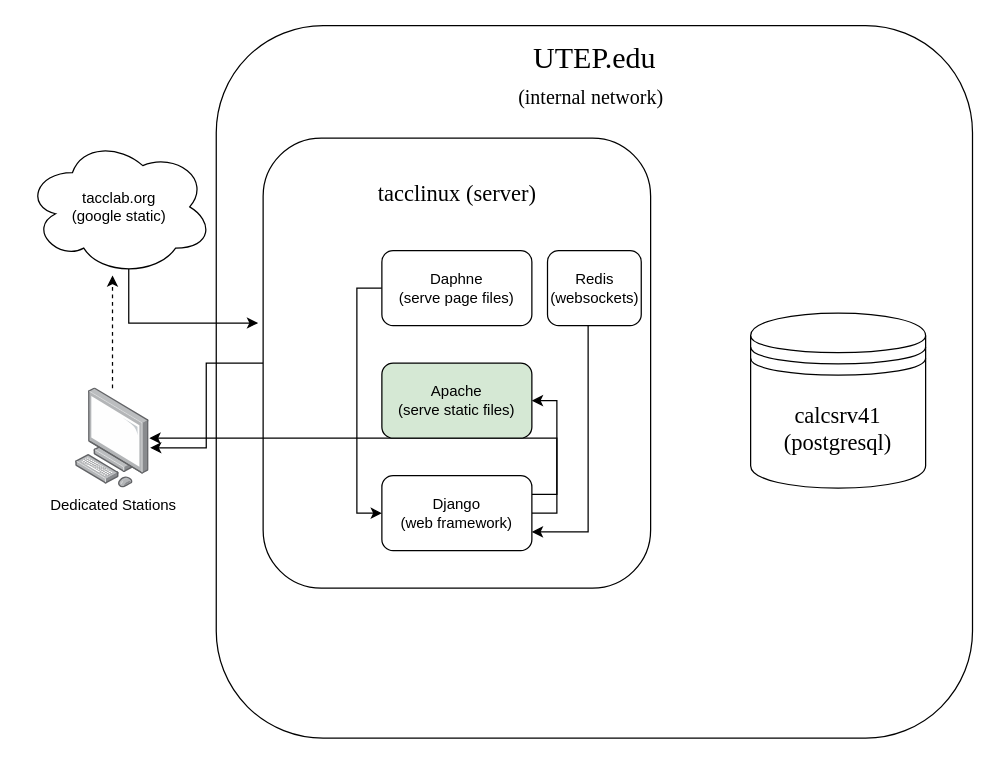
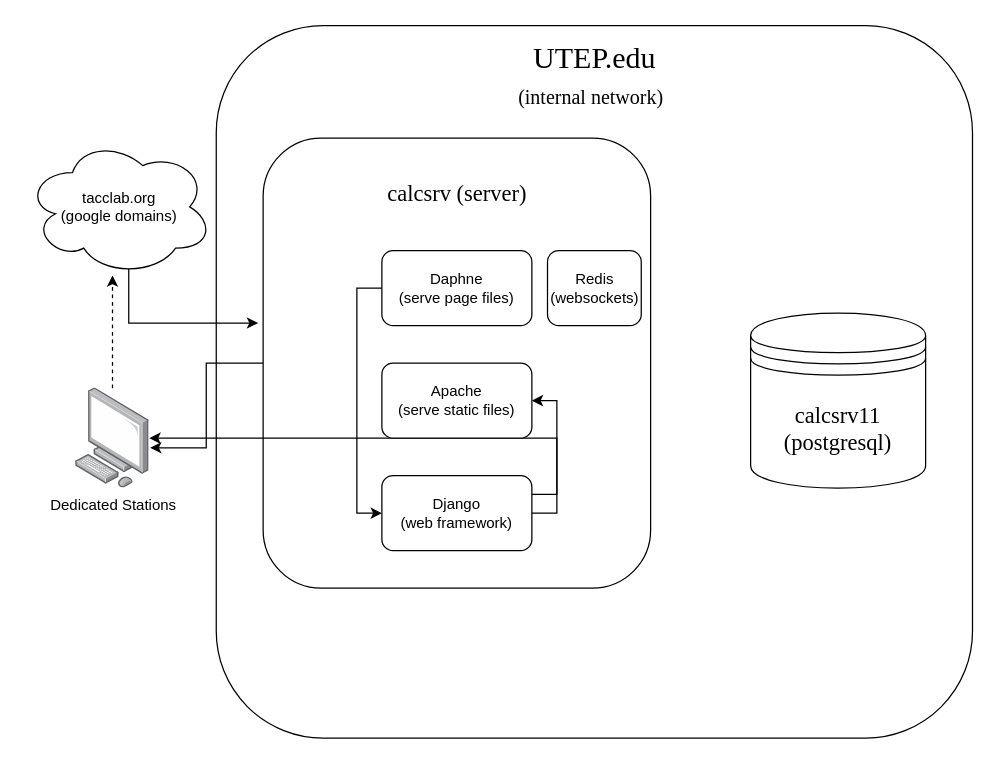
- <mxCell id="12" value="&lt;font face=&quot;Verdana&quot; style=&quot;font-size: 18px;&quot;&gt;tacclinux (server)&lt;/font&gt;" style="text;strokeColor=none;align=center;fillColor=none;html=1;verticalAlign=middle;whiteSpace=wrap;rounded=0;" vertex="1" parent="1"><mxGeometry x="292.5" y="130" width="145" height="50" as="geometry" /></mxCell>
+ <mxCell id="12" value="&lt;font face=&quot;Verdana&quot; style=&quot;font-size: 18px;&quot;&gt;calcsrv (server)&lt;/font&gt;" style="text;strokeColor=none;align=center;fillColor=none;html=1;verticalAlign=middle;whiteSpace=wrap;rounded=0;" vertex="1" parent="1"><mxGeometry x="292.5" y="130" width="145" height="50" as="geometry" /></mxCell>
- <mxCell id="14" value="tacclab.org&lt;br&gt;(google static)" style="ellipse;shape=cloud;whiteSpace=wrap;html=1;" vertex="1" parent="1"><mxGeometry x="20" y="110" width="150" height="110" as="geometry" /></mxCell>
+ <mxCell id="14" value="tacclab.org&lt;br&gt;(google domains)" style="ellipse;shape=cloud;whiteSpace=wrap;html=1;" vertex="1" parent="1"><mxGeometry x="20" y="110" width="150" height="110" as="geometry" /></mxCell>
- <mxCell id="9" value="Apache&lt;br&gt;(serve static files)" style="rounded=1;whiteSpace=wrap;html=1;fillColor=#d5e8d4;" vertex="1" parent="1"><mxGeometry x="305" y="290" width="120" height="60" as="geometry" /></mxCell>
+ <mxCell id="9" value="Apache&lt;br&gt;(serve static files)" style="rounded=1;whiteSpace=wrap;html=1;" vertex="1" parent="1"><mxGeometry x="305" y="290" width="120" height="60" as="geometry" /></mxCell>
- <mxCell id="3" value="&lt;font face=&quot;Verdana&quot; style=&quot;font-size: 18px;&quot;&gt;calcsrv41&lt;br&gt;(postgresql)&lt;/font&gt;" style="shape=datastore;whiteSpace=wrap;html=1;" vertex="1" parent="1"><mxGeometry x="600" y="250" width="140" height="140" as="geometry" /></mxCell>
+ <mxCell id="3" value="&lt;font face=&quot;Verdana&quot; style=&quot;font-size: 18px;&quot;&gt;calcsrv11&lt;br&gt;(postgresql)&lt;/font&gt;" style="shape=datastore;whiteSpace=wrap;html=1;" vertex="1" parent="1"><mxGeometry x="600" y="250" width="140" height="140" as="geometry" /></mxCell>
- <mxCell id="17" style="edgeStyle=orthogonalEdgeStyle;rounded=0;orthogonalLoop=1;jettySize=auto;html=1;entryX=1;entryY=0.75;entryDx=0;entryDy=0;" edge="1" parent="1" source="18" target="8"><mxGeometry relative="1" as="geometry"><Array as="points"><mxPoint x="470" y="425" /></Array></mxGeometry></mxCell>
